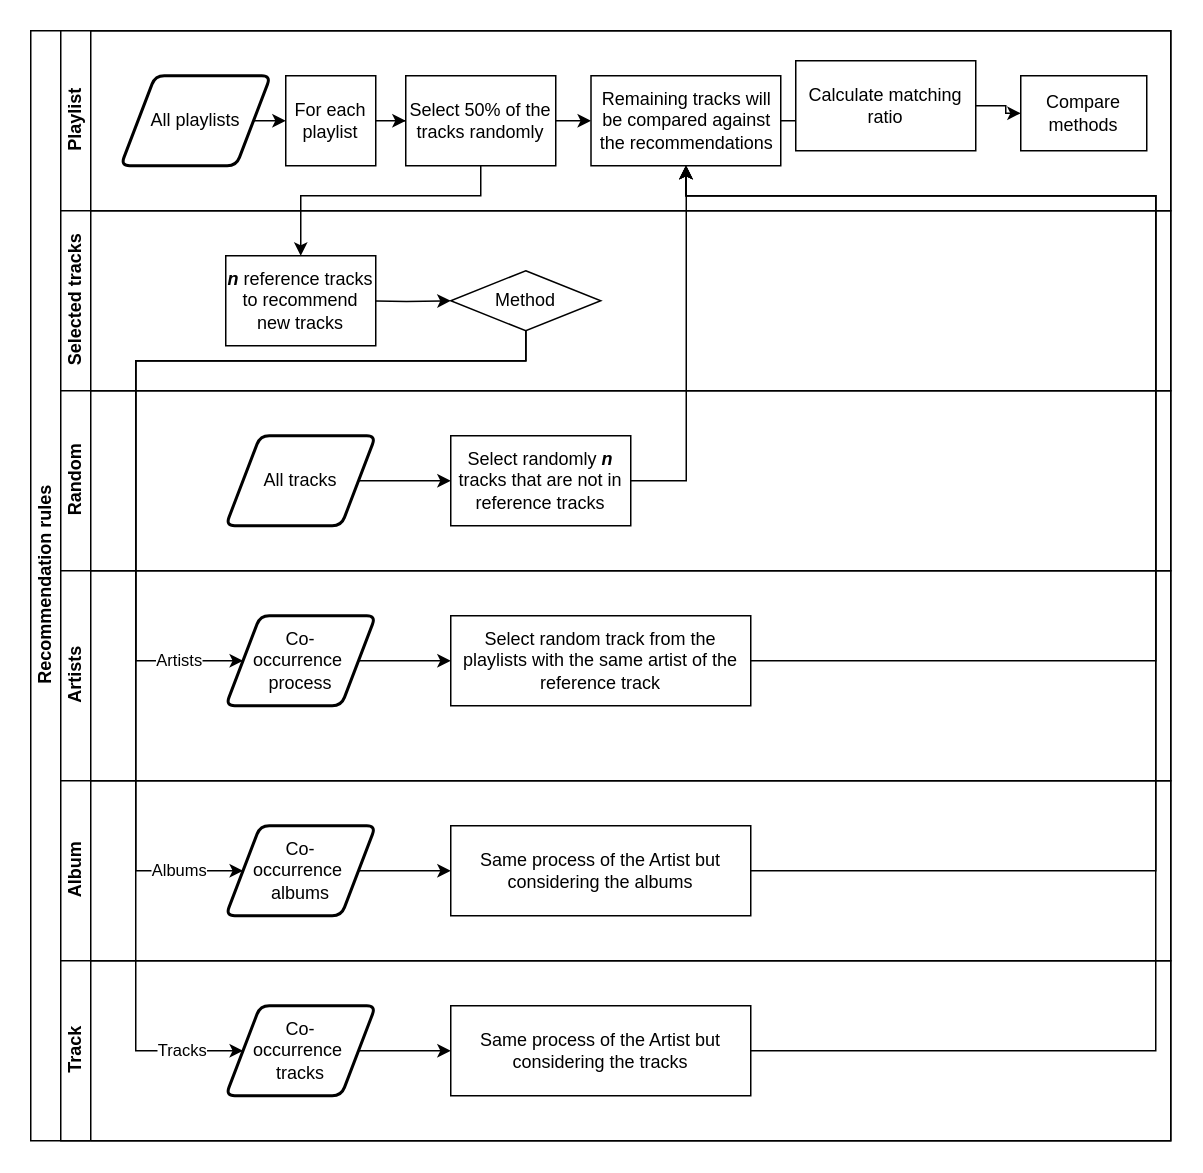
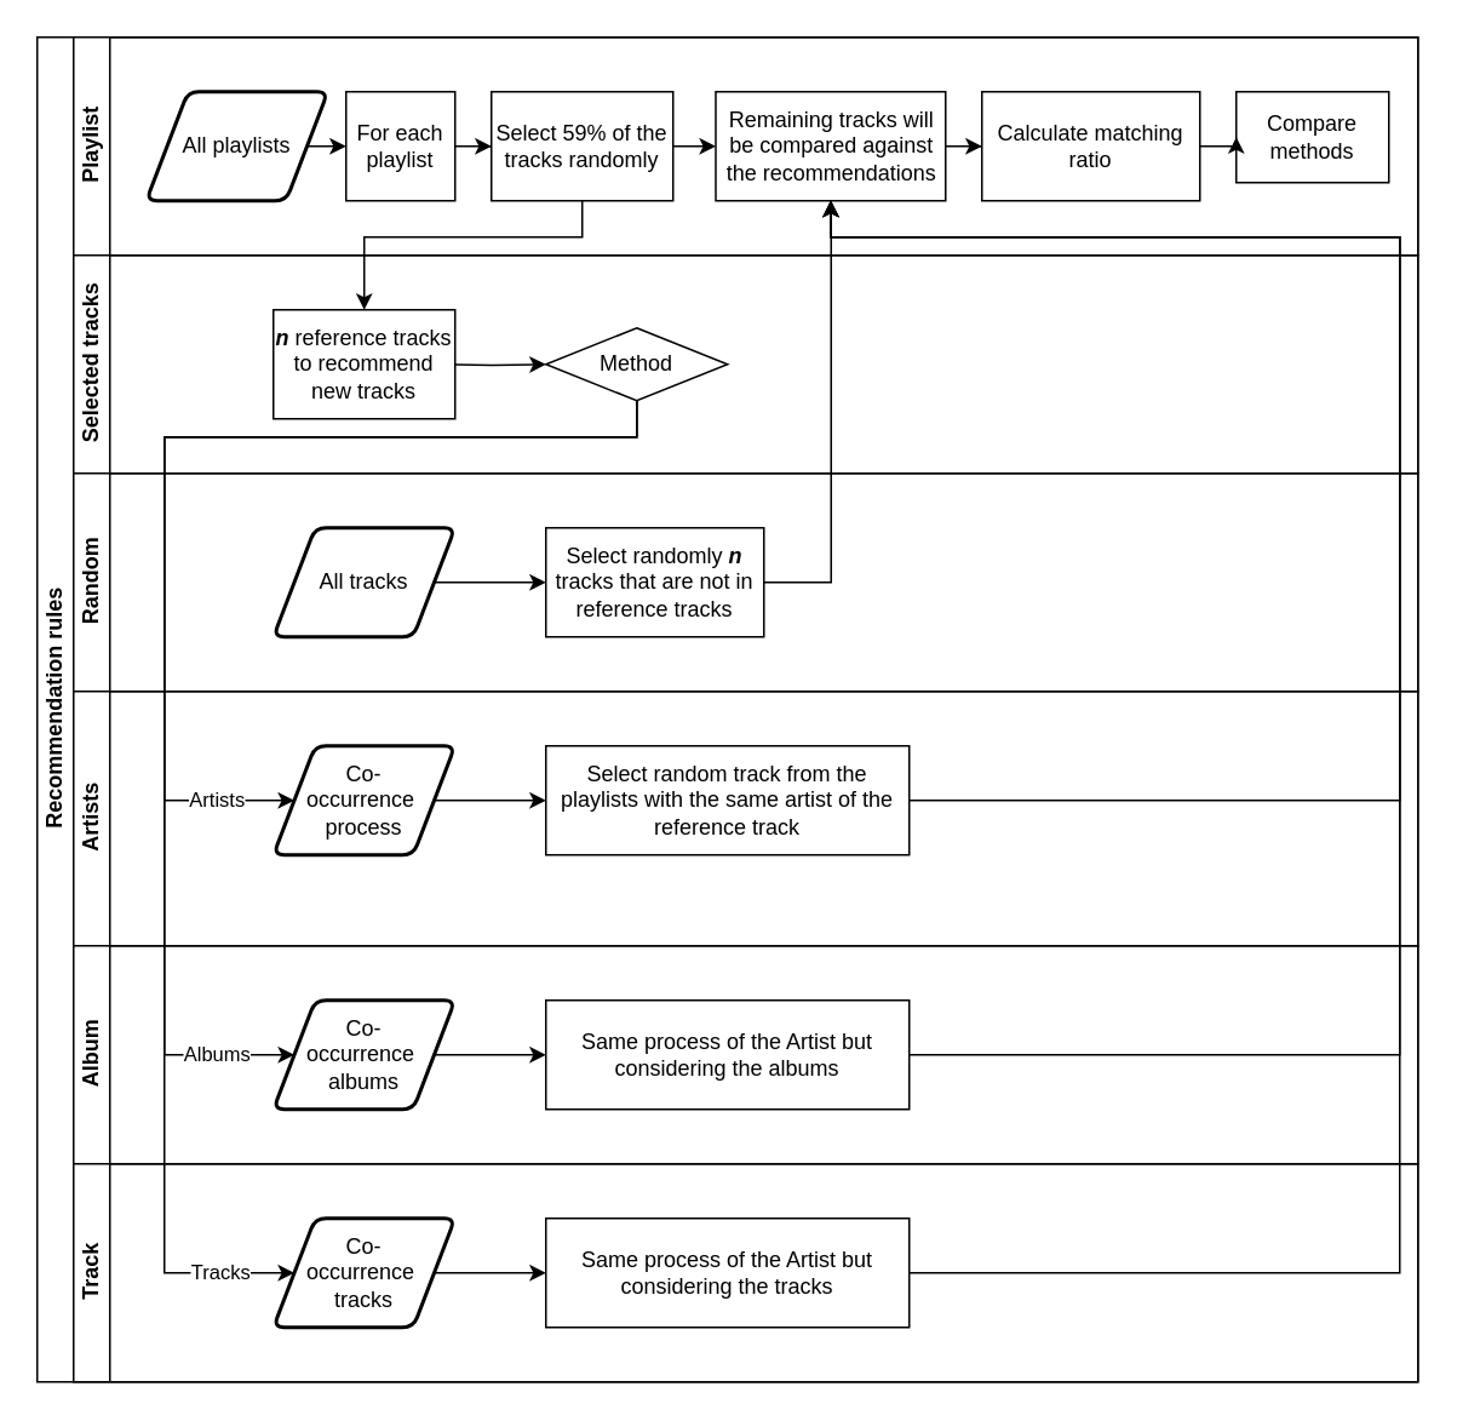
- <mxCell id="12" value="Calculate matching ratio" style="whiteSpace=wrap;html=1;fontColor=#000000;rounded=0;" parent="3" vertex="1"><mxGeometry x="490" y="20" width="120" height="60" as="geometry" /></mxCell>
+ <mxCell id="12" value="Calculate matching ratio" style="whiteSpace=wrap;html=1;fontColor=#000000;rounded=0;" parent="3" vertex="1"><mxGeometry x="500" y="30" width="120" height="60" as="geometry" /></mxCell>
- <mxCell id="5" value="Select 50% of the tracks randomly" style="rounded=0;whiteSpace=wrap;html=1;fontFamily=Helvetica;fontSize=12;fontColor=#000000;align=center;" parent="3" vertex="1"><mxGeometry x="230" y="30" width="100" height="60" as="geometry" /></mxCell>
+ <mxCell id="5" value="Select 59% of the tracks randomly" style="rounded=0;whiteSpace=wrap;html=1;fontFamily=Helvetica;fontSize=12;fontColor=#000000;align=center;" parent="3" vertex="1"><mxGeometry x="230" y="30" width="100" height="60" as="geometry" /></mxCell>
